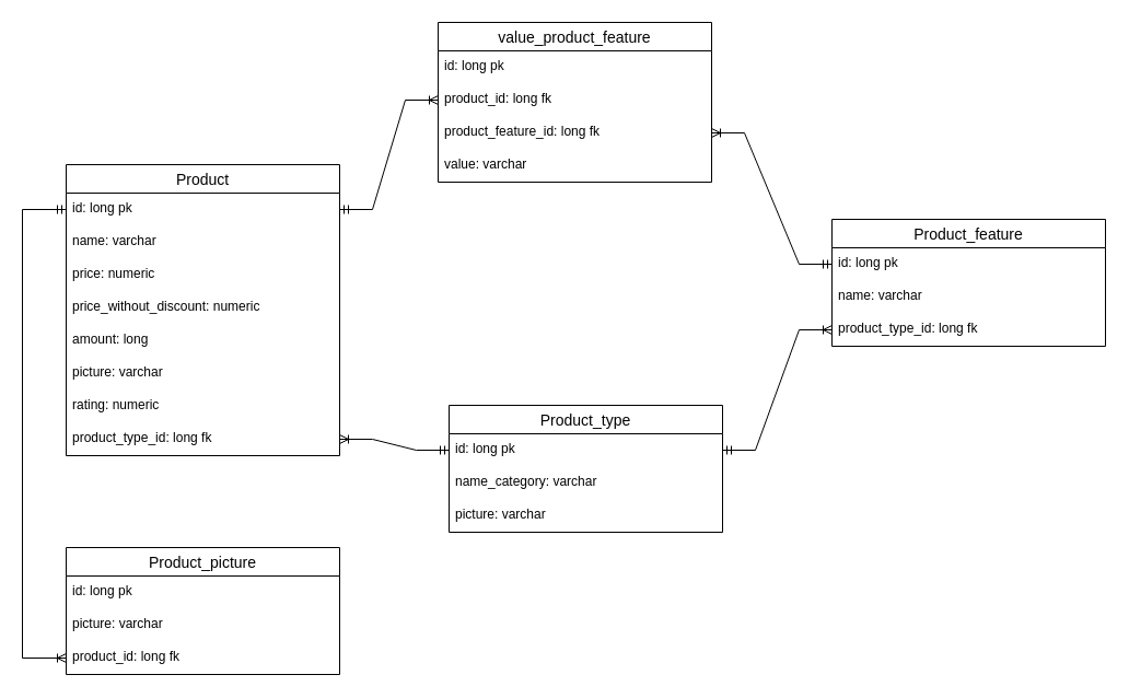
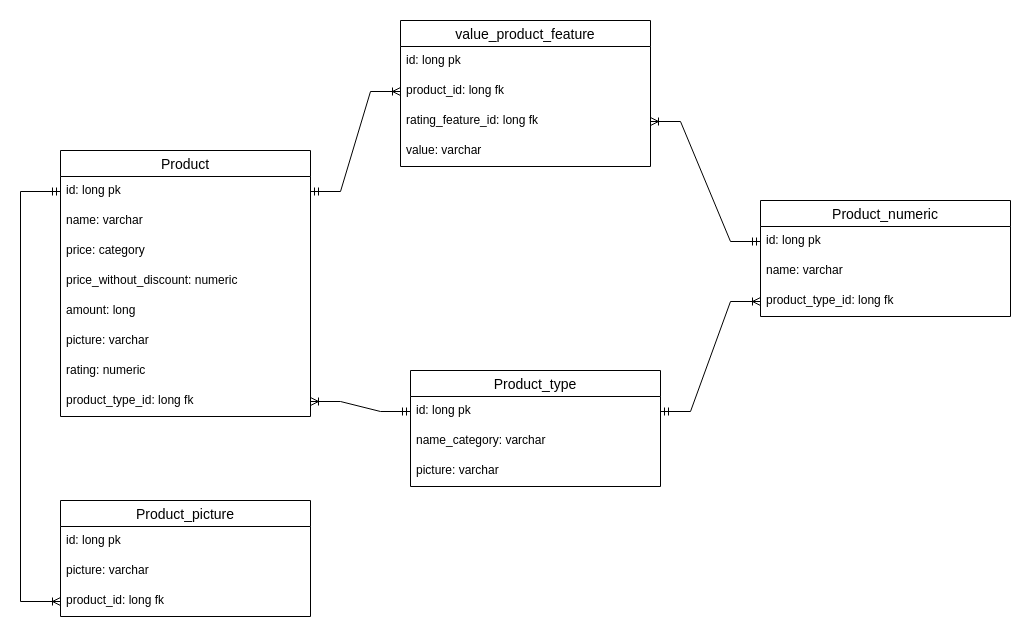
- <mxCell id="27" value="product_feature_id: long fk" style="text;strokeColor=none;fillColor=none;spacingLeft=4;spacingRight=4;overflow=hidden;rotatable=0;points=[[0,0.5],[1,0.5]];portConstraint=eastwest;fontSize=12;" vertex="1" parent="24"><mxGeometry y="86" width="250" height="30" as="geometry" /></mxCell>
+ <mxCell id="27" value="rating_feature_id: long fk" style="text;strokeColor=none;fillColor=none;spacingLeft=4;spacingRight=4;overflow=hidden;rotatable=0;points=[[0,0.5],[1,0.5]];portConstraint=eastwest;fontSize=12;" vertex="1" parent="24"><mxGeometry y="86" width="250" height="30" as="geometry" /></mxCell>
- <mxCell id="20" value="Product_feature" style="swimlane;fontStyle=0;childLayout=stackLayout;horizontal=1;startSize=26;horizontalStack=0;resizeParent=1;resizeParentMax=0;resizeLast=0;collapsible=1;marginBottom=0;align=center;fontSize=14;" vertex="1" parent="1"><mxGeometry x="760" y="200" width="250" height="116" as="geometry" /></mxCell>
+ <mxCell id="20" value="Product_numeric" style="swimlane;fontStyle=0;childLayout=stackLayout;horizontal=1;startSize=26;horizontalStack=0;resizeParent=1;resizeParentMax=0;resizeLast=0;collapsible=1;marginBottom=0;align=center;fontSize=14;" vertex="1" parent="1"><mxGeometry x="760" y="200" width="250" height="116" as="geometry" /></mxCell>
- <mxCell id="6" value="price: numeric" style="text;strokeColor=none;fillColor=none;spacingLeft=4;spacingRight=4;overflow=hidden;rotatable=0;points=[[0,0.5],[1,0.5]];portConstraint=eastwest;fontSize=12;" vertex="1" parent="3"><mxGeometry y="86" width="250" height="30" as="geometry" /></mxCell>
+ <mxCell id="6" value="price: category" style="text;strokeColor=none;fillColor=none;spacingLeft=4;spacingRight=4;overflow=hidden;rotatable=0;points=[[0,0.5],[1,0.5]];portConstraint=eastwest;fontSize=12;" vertex="1" parent="3"><mxGeometry y="86" width="250" height="30" as="geometry" /></mxCell>
